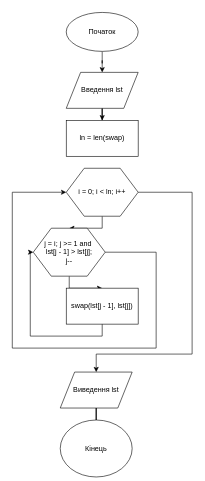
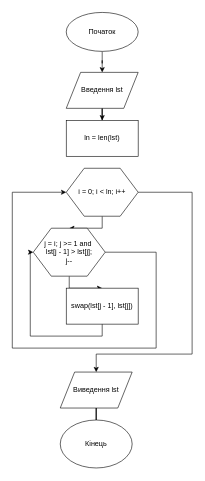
- <mxCell id="6" value="ln = len(swap)" style="rounded=0;whiteSpace=wrap;html=1;" vertex="1" parent="1"><mxGeometry x="110" y="200" width="120" height="60" as="geometry" /></mxCell>
+ <mxCell id="6" value="ln = len(lst)" style="rounded=0;whiteSpace=wrap;html=1;" vertex="1" parent="1"><mxGeometry x="110" y="200" width="120" height="60" as="geometry" /></mxCell>
- <mxCell id="17" value="Кінець" style="ellipse;whiteSpace=wrap;html=1;" vertex="1" parent="1"><mxGeometry x="100" y="700" width="120" height="95" as="geometry" /></mxCell>
+ <mxCell id="17" value="Кінець" style="ellipse;whiteSpace=wrap;html=1;" vertex="1" parent="1"><mxGeometry x="100" y="700" width="120" height="80" as="geometry" /></mxCell>
